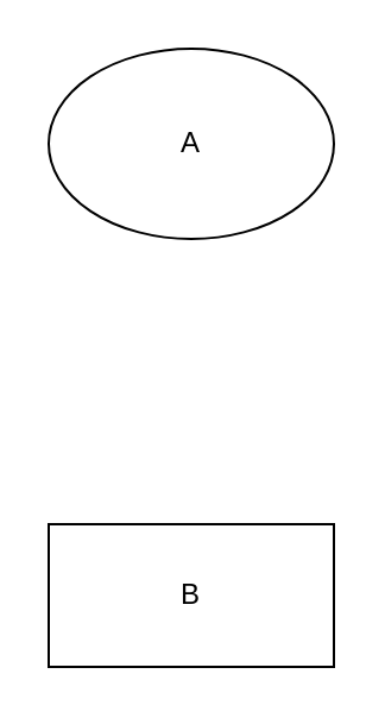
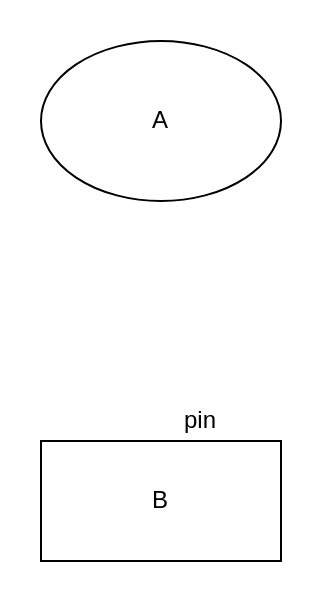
+ <mxCell id="4" value="pin" style="text;html=1;strokeColor=none;fillColor=none;align=center;verticalAlign=middle;whiteSpace=wrap;rounded=0;" vertex="1" parent="1"><mxGeometry x="80" y="200" width="40" height="20" as="geometry" /></mxCell>
